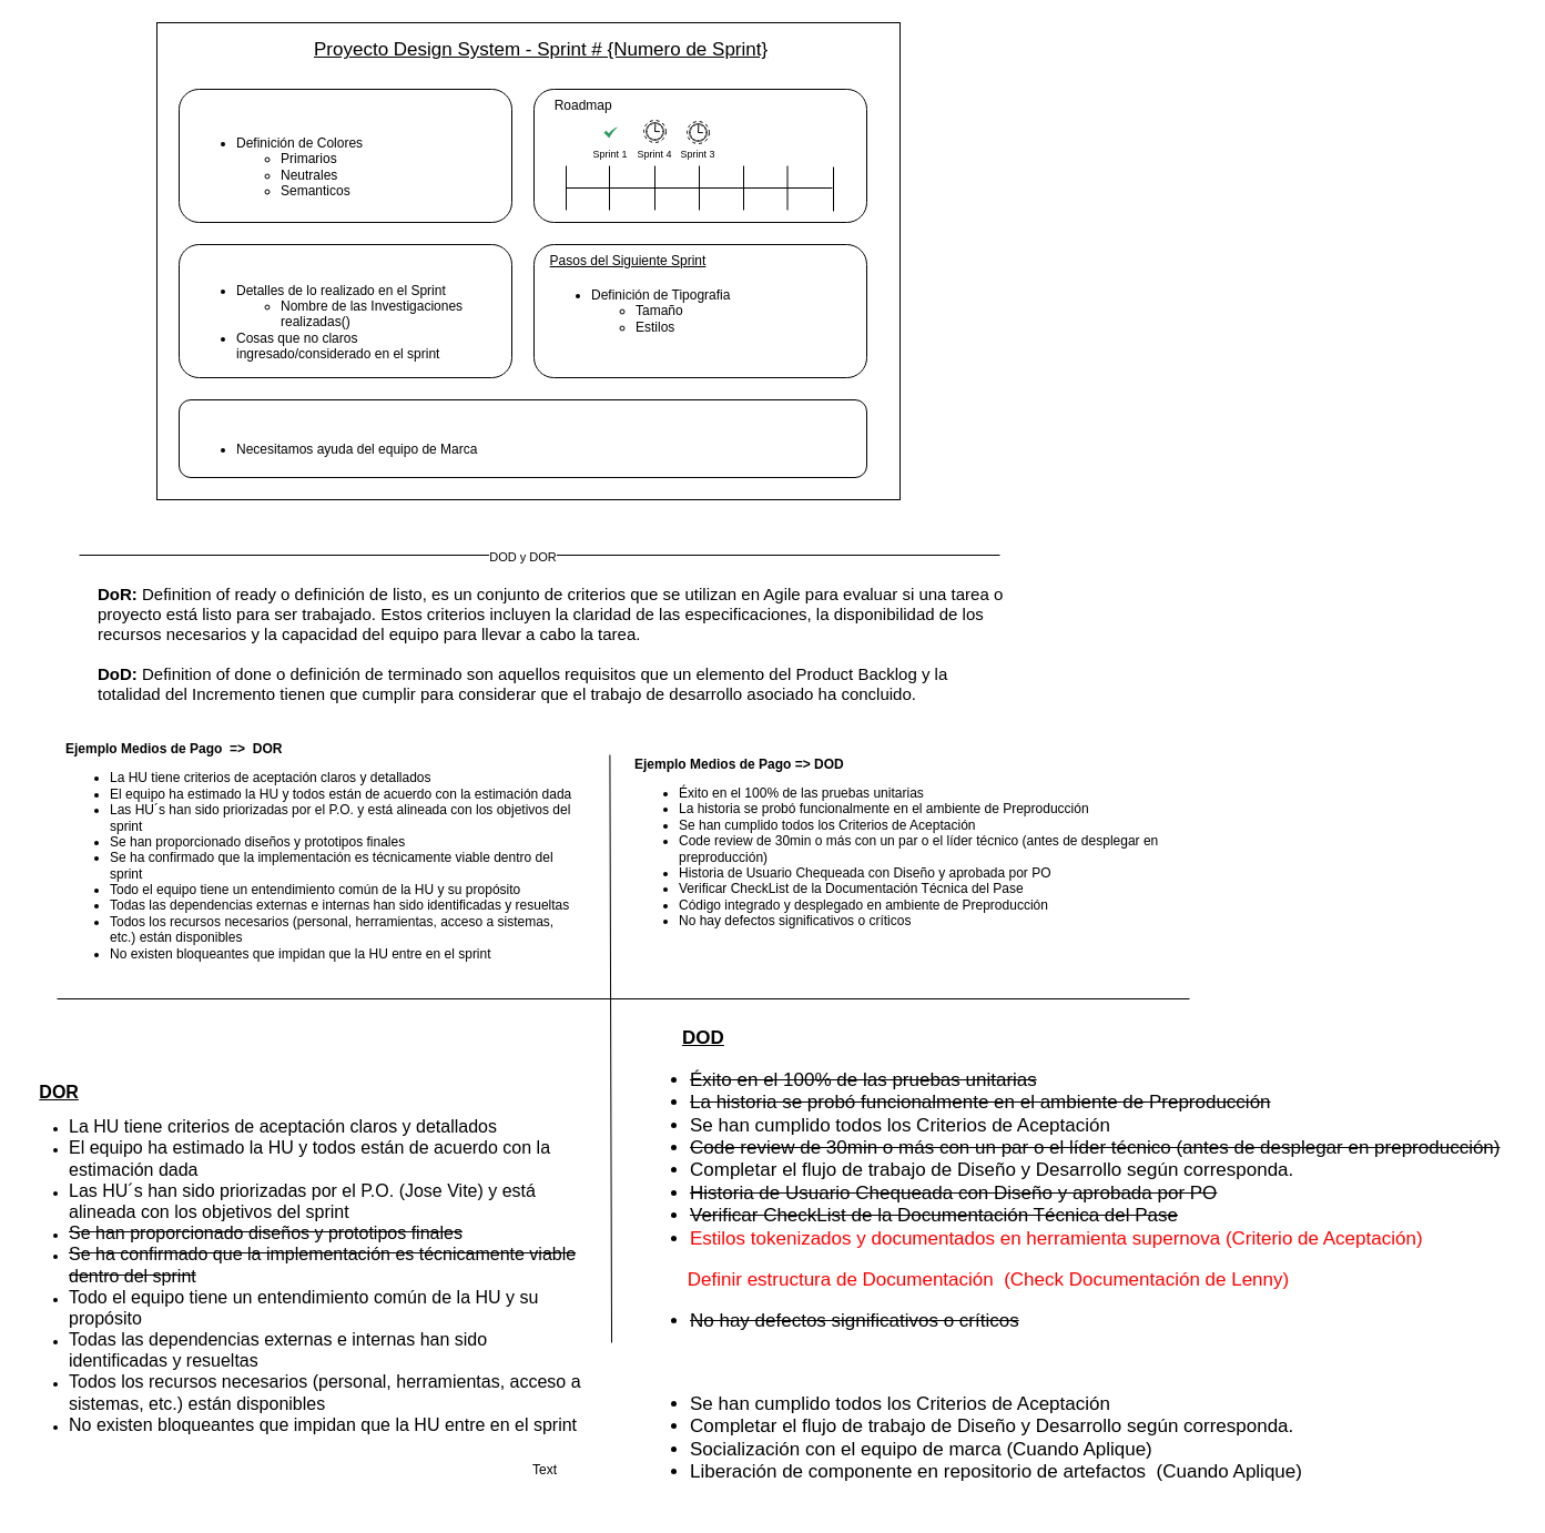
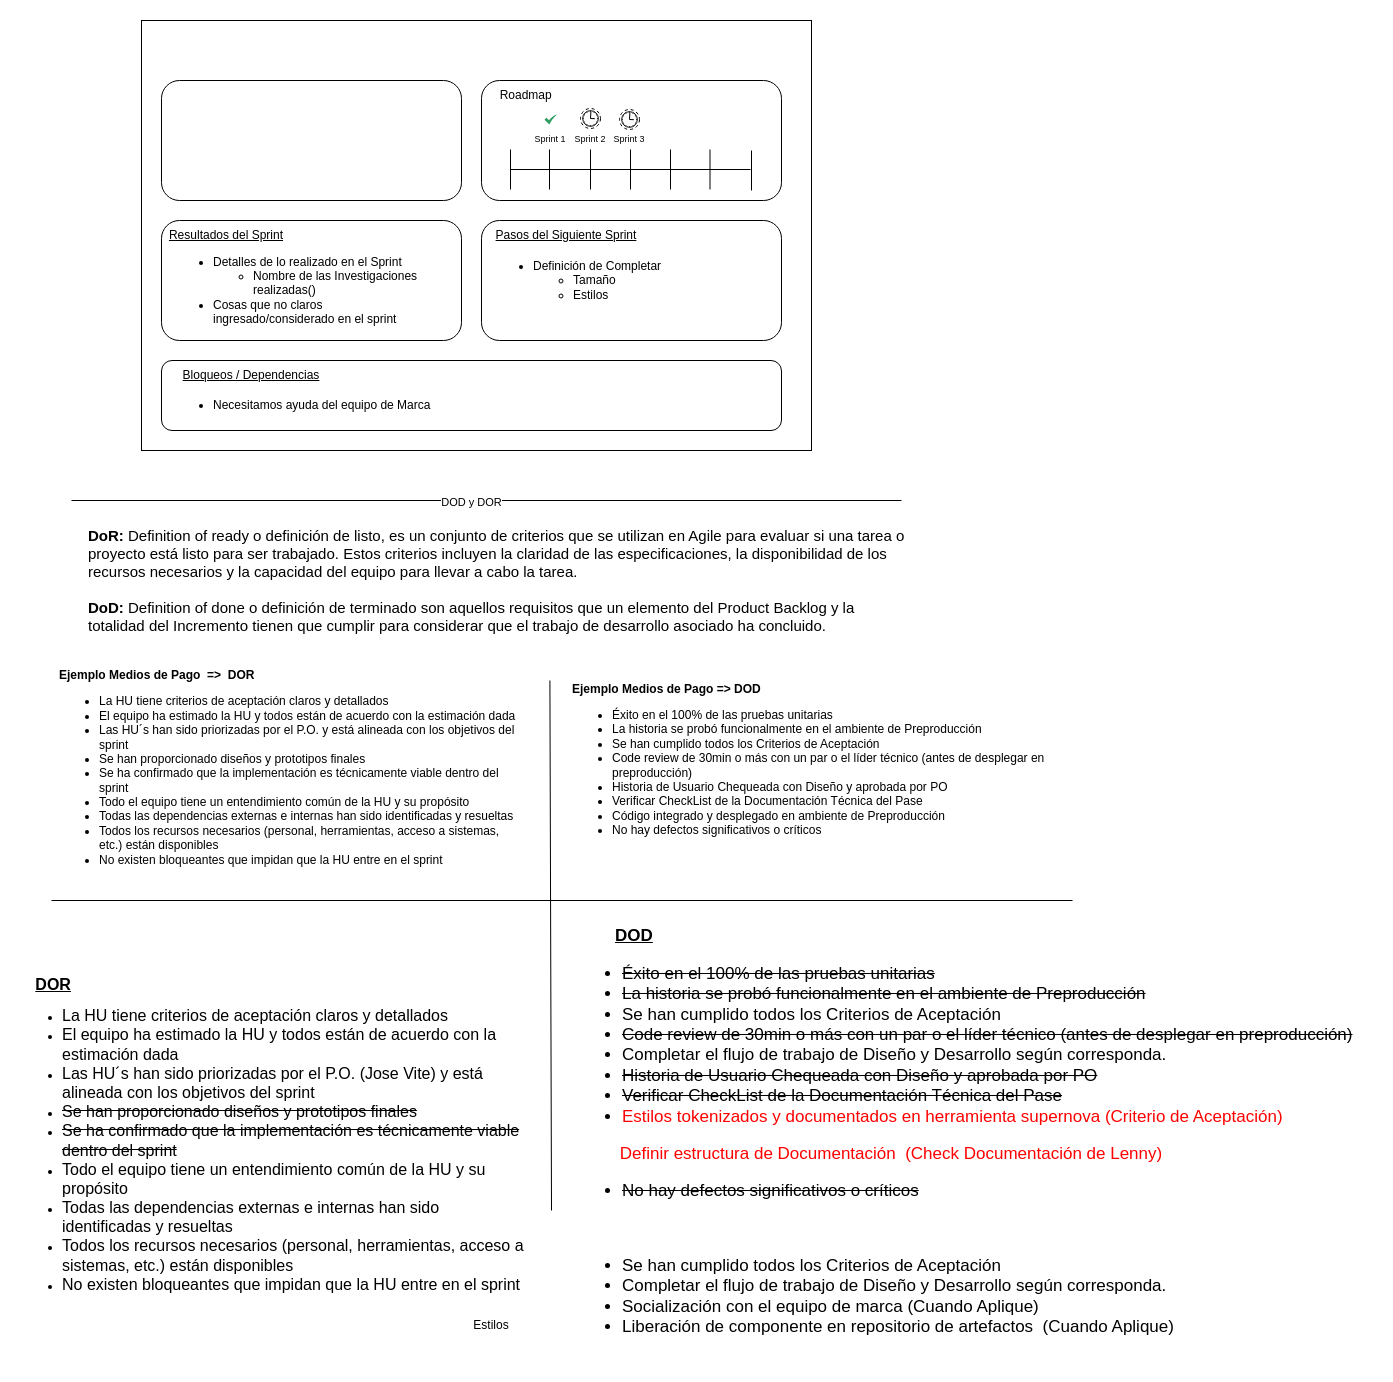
- <mxCell id="3" value="Proyecto Design System - Sprint # {Numero de Sprint}" style="text;html=1;align=left;verticalAlign=middle;whiteSpace=wrap;rounded=0;fontStyle=4;fontSize=17;" vertex="1" parent="1"><mxGeometry x="281" y="30" width="430" height="30" as="geometry" /></mxCell>
- <mxCell id="21" value="&lt;font style=&quot;font-size: 9px;&quot;&gt;Sprint 4&lt;/font&gt;" style="text;html=1;align=center;verticalAlign=middle;whiteSpace=wrap;rounded=0;" vertex="1" parent="1"><mxGeometry x="570" y="128" width="40" height="20" as="geometry" /></mxCell>
+ <mxCell id="21" value="&lt;font style=&quot;font-size: 9px;&quot;&gt;Sprint 2&lt;/font&gt;" style="text;html=1;align=center;verticalAlign=middle;whiteSpace=wrap;rounded=0;" vertex="1" parent="1"><mxGeometry x="570" y="128" width="40" height="20" as="geometry" /></mxCell>
- <mxCell id="5" value="&lt;ul&gt;&lt;li&gt;Definición de Colores&lt;/li&gt;&lt;ul&gt;&lt;li&gt;Primarios&lt;/li&gt;&lt;li&gt;Neutrales&lt;/li&gt;&lt;li&gt;Semanticos&lt;/li&gt;&lt;/ul&gt;&lt;/ul&gt;" style="text;html=1;align=left;verticalAlign=middle;whiteSpace=wrap;rounded=0;" vertex="1" parent="1"><mxGeometry x="171" y="110" width="270" height="80" as="geometry" /></mxCell>
+ <mxCell id="9" value="Resultados del Sprint" style="text;html=1;align=center;verticalAlign=middle;whiteSpace=wrap;rounded=0;fontStyle=4" vertex="1" parent="1"><mxGeometry x="161" y="220" width="130" height="30" as="geometry" /></mxCell>
- <mxCell id="27" value="&lt;ul&gt;&lt;li&gt;Definición de Tipografia&lt;/li&gt;&lt;ul&gt;&lt;li&gt;Tamaño&lt;/li&gt;&lt;li&gt;Estilos&lt;/li&gt;&lt;/ul&gt;&lt;/ul&gt;" style="text;html=1;align=left;verticalAlign=middle;whiteSpace=wrap;rounded=0;" vertex="1" parent="1"><mxGeometry x="491" y="240" width="270" height="80" as="geometry" /></mxCell>
+ <mxCell id="27" value="&lt;ul&gt;&lt;li&gt;Definición de Completar&lt;/li&gt;&lt;ul&gt;&lt;li&gt;Tamaño&lt;/li&gt;&lt;li&gt;Estilos&lt;/li&gt;&lt;/ul&gt;&lt;/ul&gt;" style="text;html=1;align=left;verticalAlign=middle;whiteSpace=wrap;rounded=0;" vertex="1" parent="1"><mxGeometry x="491" y="240" width="270" height="80" as="geometry" /></mxCell>
+ <mxCell id="29" value="Bloqueos / Dependencias" style="text;html=1;align=center;verticalAlign=middle;whiteSpace=wrap;rounded=0;fontStyle=4" vertex="1" parent="1"><mxGeometry x="171" y="360" width="160" height="30" as="geometry" /></mxCell>
- <mxCell id="40" value="Text" style="text;html=1;align=center;verticalAlign=middle;whiteSpace=wrap;rounded=0;" vertex="1" parent="1"><mxGeometry x="461" y="1310" width="60" height="30" as="geometry" /></mxCell>
+ <mxCell id="40" value="Estilos" style="text;html=1;align=center;verticalAlign=middle;whiteSpace=wrap;rounded=0;" vertex="1" parent="1"><mxGeometry x="461" y="1310" width="60" height="30" as="geometry" /></mxCell>
